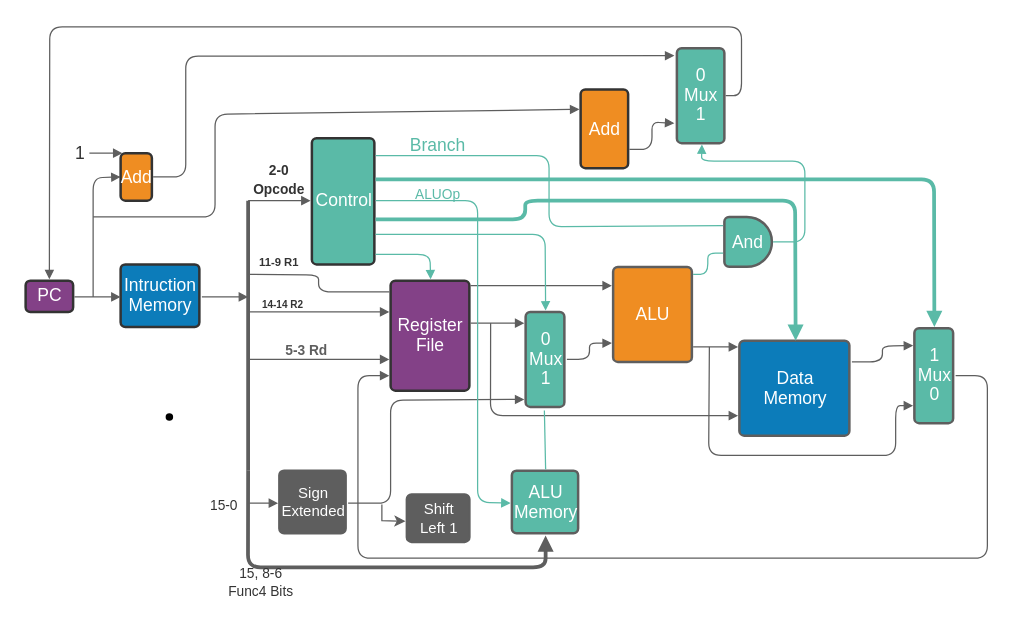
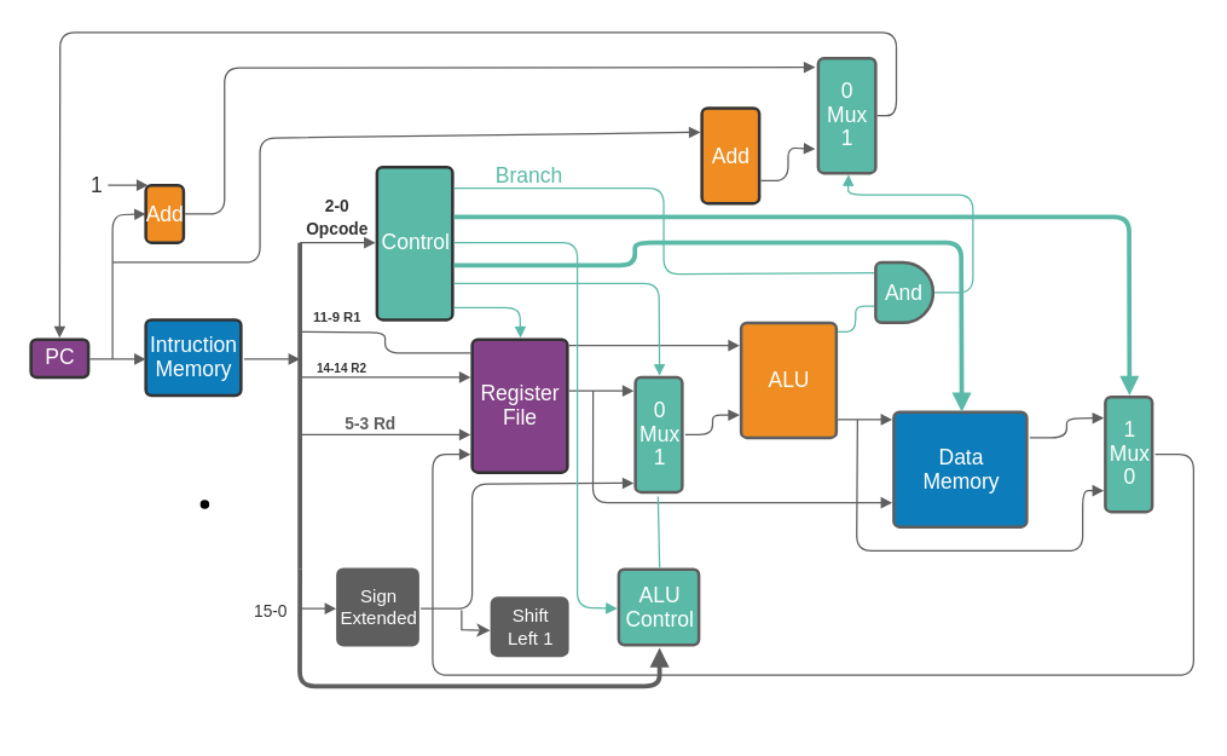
- <mxCell id="95" value="&lt;p style=&quot;align:center;margin-left:0;margin-right:0;margin-top:0px;margin-bottom:0px;text-indent:0;valign:middle;direction:ltr;&quot;&gt;&lt;font style=&quot;font-size:11px;font-family:Arial;color:#5abaa7;direction:ltr;letter-spacing:0px;line-height:100%;opacity:1&quot;&gt;ALUOp&lt;/font&gt;&lt;/p&gt;" style="text;vsdxID=72;fillColor=none;gradientColor=none;fillOpacity=0;strokeOpacity=0;strokeWidth=2;spacingTop=-3;spacingBottom=-3;spacingLeft=-3;spacingRight=-3;labelBackgroundColor=none;rounded=1;strokeColor=none;html=1;whiteSpace=wrap;verticalAlign=middle;align=center;;html=1;" parent="93" vertex="1"><mxGeometry x="3.17" y="2.77" width="31.75" height="19.69" as="geometry" /></mxCell>
- <mxCell id="80" value="&lt;p style=&quot;align:center;margin-left:0;margin-right:0;margin-top:0px;margin-bottom:0px;text-indent:0;valign:middle;direction:ltr;&quot;&gt;&lt;font style=&quot;font-size:14px;font-family:Arial;color:#ffffff;direction:ltr;letter-spacing:0px;line-height:100%;opacity:1&quot;&gt;ALU&lt;br/&gt;Memory&lt;/font&gt;&lt;/p&gt;" style="text;vsdxID=58;fillColor=none;gradientColor=none;strokeColor=none;strokeWidth=2;spacingTop=-3;spacingBottom=-3;spacingLeft=-3;spacingRight=-3;labelBackgroundColor=none;rounded=1;html=1;whiteSpace=wrap;verticalAlign=middle;align=center;;html=1;" parent="78" vertex="1"><mxGeometry x="7.62" y="6.82" width="38.74" height="35.56" as="geometry" /></mxCell>
+ <mxCell id="80" value="&lt;p style=&quot;align:center;margin-left:0;margin-right:0;margin-top:0px;margin-bottom:0px;text-indent:0;valign:middle;direction:ltr;&quot;&gt;&lt;font style=&quot;font-size:14px;font-family:Arial;color:#ffffff;direction:ltr;letter-spacing:0px;line-height:100%;opacity:1&quot;&gt;ALU&lt;br/&gt;Control&lt;/font&gt;&lt;/p&gt;" style="text;vsdxID=58;fillColor=none;gradientColor=none;strokeColor=none;strokeWidth=2;spacingTop=-3;spacingBottom=-3;spacingLeft=-3;spacingRight=-3;labelBackgroundColor=none;rounded=1;html=1;whiteSpace=wrap;verticalAlign=middle;align=center;;html=1;" parent="78" vertex="1"><mxGeometry x="7.62" y="6.82" width="38.74" height="35.56" as="geometry" /></mxCell>
- <mxCell id="108" value="&lt;p style=&quot;align:center;margin-left:0;margin-right:0;margin-top:0px;margin-bottom:0px;text-indent:0;valign:middle;direction:ltr;&quot;&gt;&lt;font style=&quot;font-size:11px;font-family:Arial;color:#333333;direction:ltr;letter-spacing:0px;line-height:100%;opacity:1&quot;&gt;15, 8-6&lt;br/&gt;Func4 Bits&lt;/font&gt;&lt;/p&gt;" style="text;vsdxID=83;fillColor=none;gradientColor=none;fillOpacity=0;strokeOpacity=0;strokeWidth=2;spacingTop=-3;spacingBottom=-3;spacingLeft=-3;spacingRight=-3;labelBackgroundColor=none;rounded=1;strokeColor=none;html=1;whiteSpace=wrap;verticalAlign=middle;align=center;;html=1;" parent="106" vertex="1"><mxGeometry x="3.18" y="2.71" width="66.68" height="20.32" as="geometry" /></mxCell>
